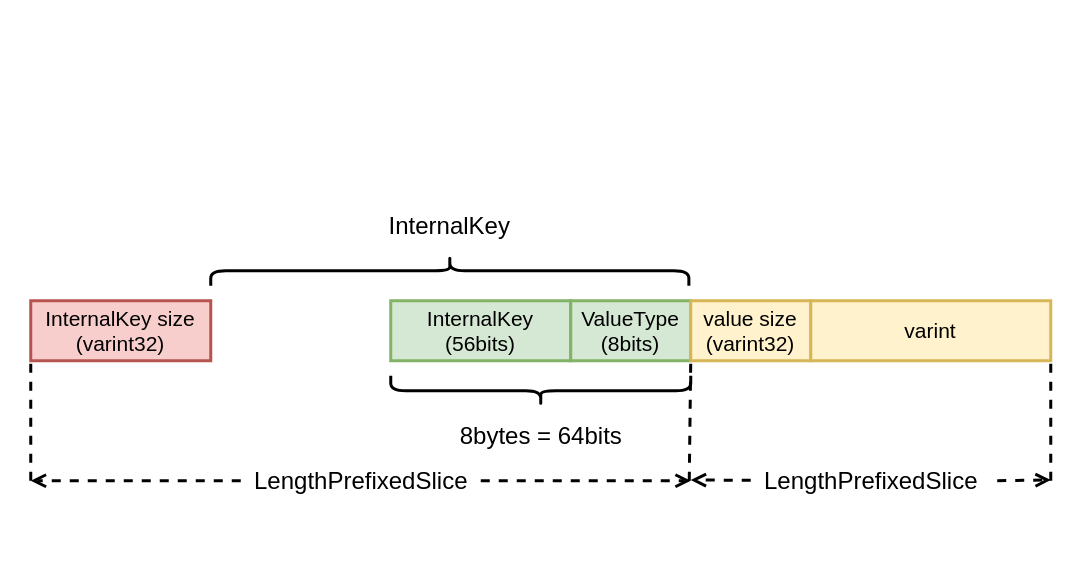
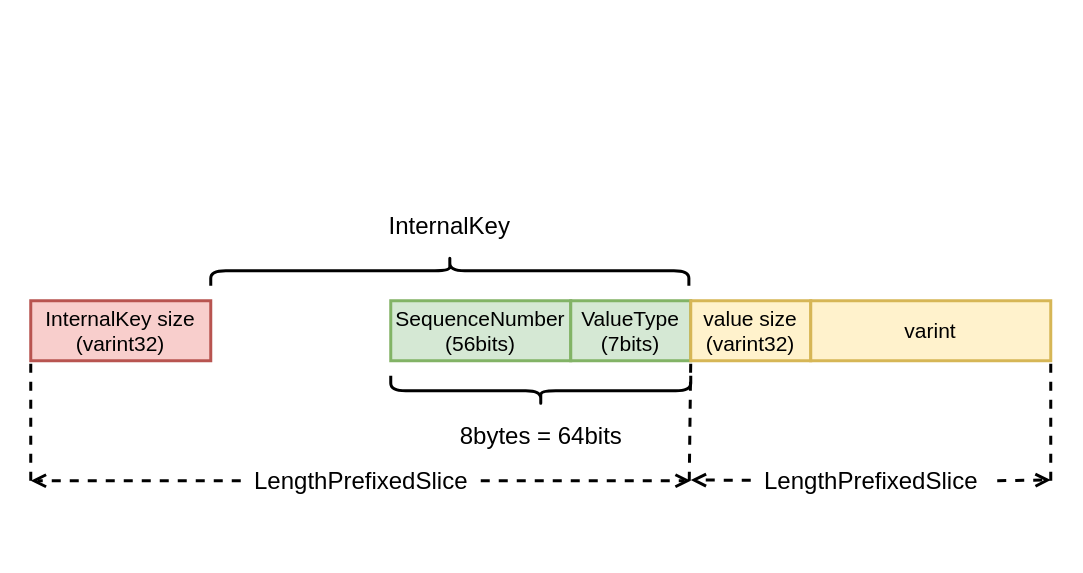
- <mxCell id="4" value="&lt;font style=&quot;font-size: 14px;&quot;&gt;InternalKey&lt;br style=&quot;font-size: 14px;&quot;&gt;(56bits)&lt;/font&gt;" style="rounded=0;whiteSpace=wrap;html=1;strokeWidth=2;fillColor=#d5e8d4;strokeColor=#82b366;fontSize=14;" vertex="1" parent="1"><mxGeometry x="260" y="200" width="120" height="40" as="geometry" /></mxCell>
+ <mxCell id="4" value="&lt;font style=&quot;font-size: 14px;&quot;&gt;SequenceNumber&lt;br style=&quot;font-size: 14px;&quot;&gt;(56bits)&lt;/font&gt;" style="rounded=0;whiteSpace=wrap;html=1;strokeWidth=2;fillColor=#d5e8d4;strokeColor=#82b366;fontSize=14;" vertex="1" parent="1"><mxGeometry x="260" y="200" width="120" height="40" as="geometry" /></mxCell>
- <mxCell id="5" value="&lt;font style=&quot;font-size: 14px;&quot;&gt;ValueType&lt;br style=&quot;font-size: 14px;&quot;&gt;(8bits)&lt;/font&gt;" style="rounded=0;whiteSpace=wrap;html=1;strokeWidth=2;fillColor=#d5e8d4;strokeColor=#82b366;fontSize=14;" vertex="1" parent="1"><mxGeometry x="380" y="200" width="80" height="40" as="geometry" /></mxCell>
+ <mxCell id="5" value="&lt;font style=&quot;font-size: 14px;&quot;&gt;ValueType&lt;br style=&quot;font-size: 14px;&quot;&gt;(7bits)&lt;/font&gt;" style="rounded=0;whiteSpace=wrap;html=1;strokeWidth=2;fillColor=#d5e8d4;strokeColor=#82b366;fontSize=14;" vertex="1" parent="1"><mxGeometry x="380" y="200" width="80" height="40" as="geometry" /></mxCell>
